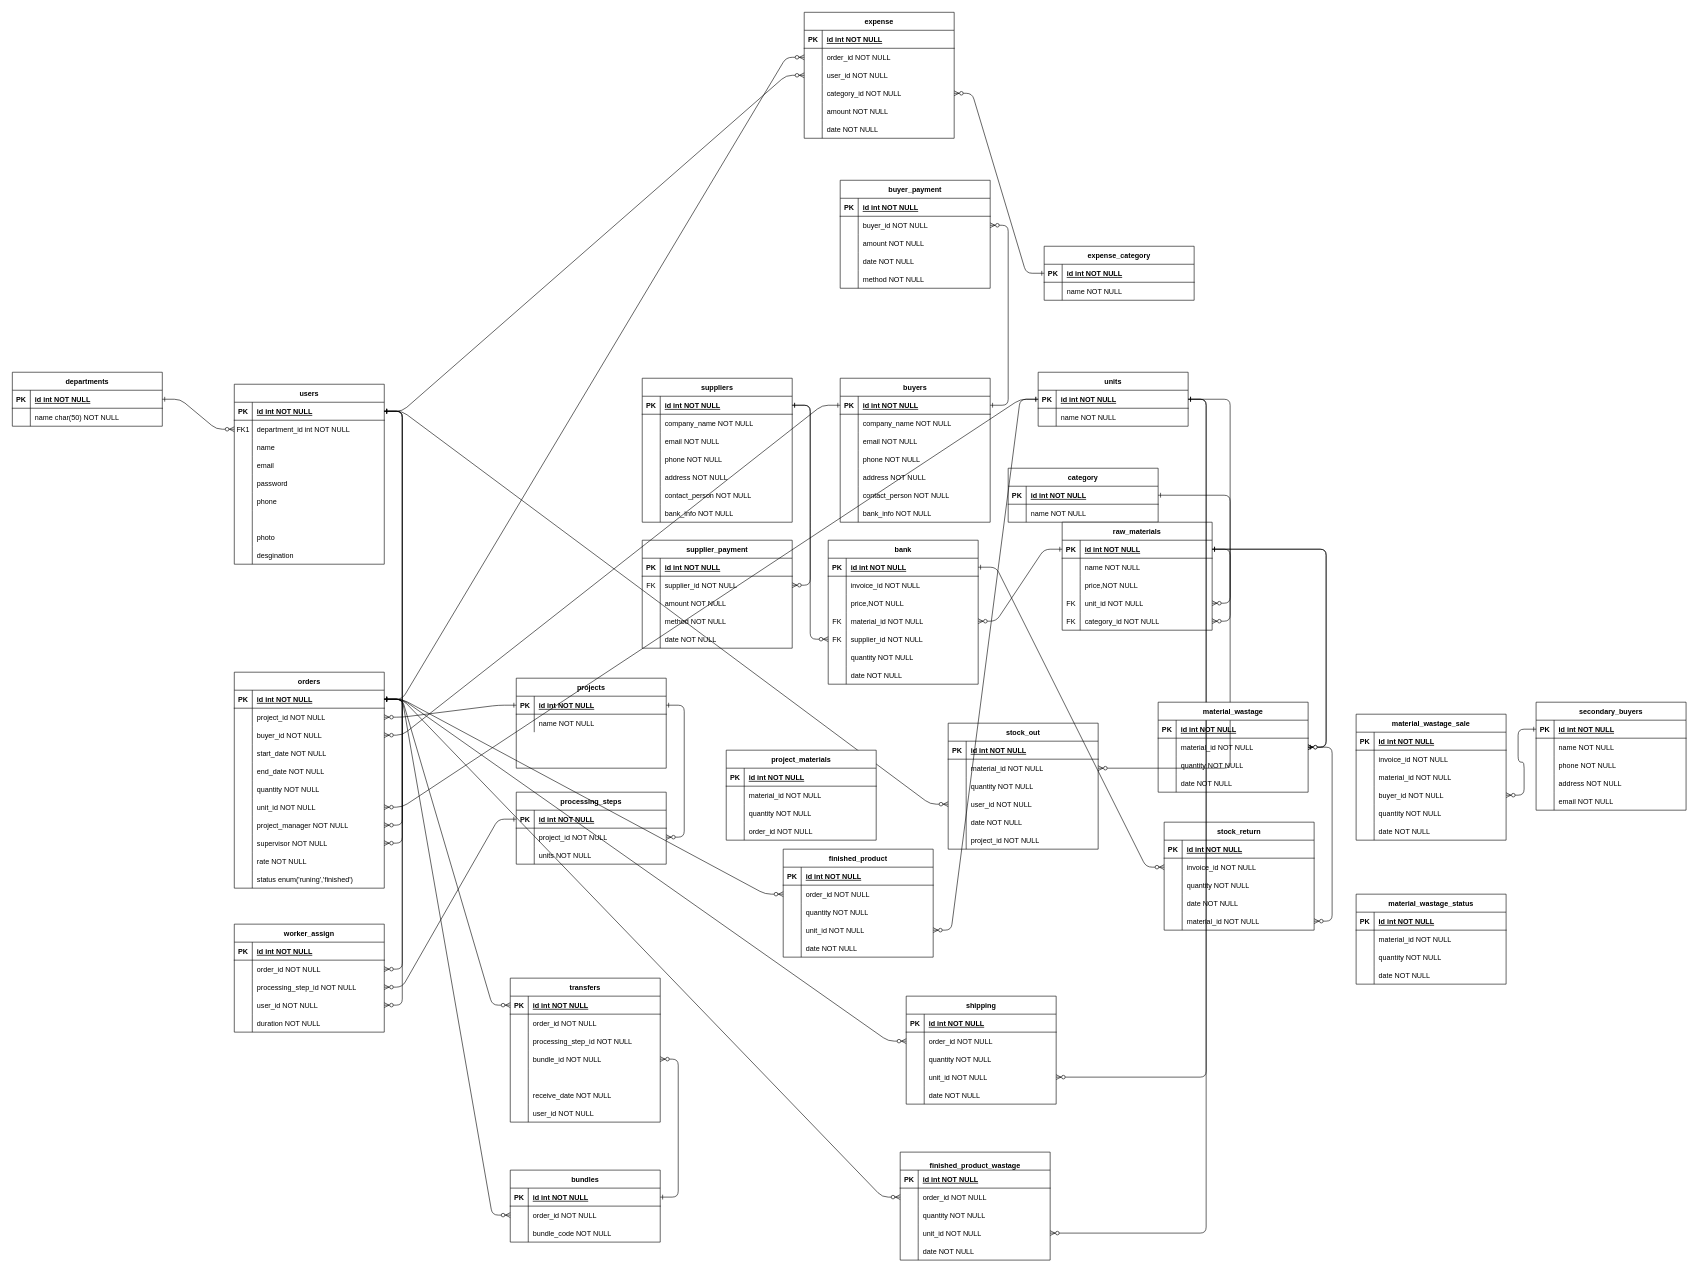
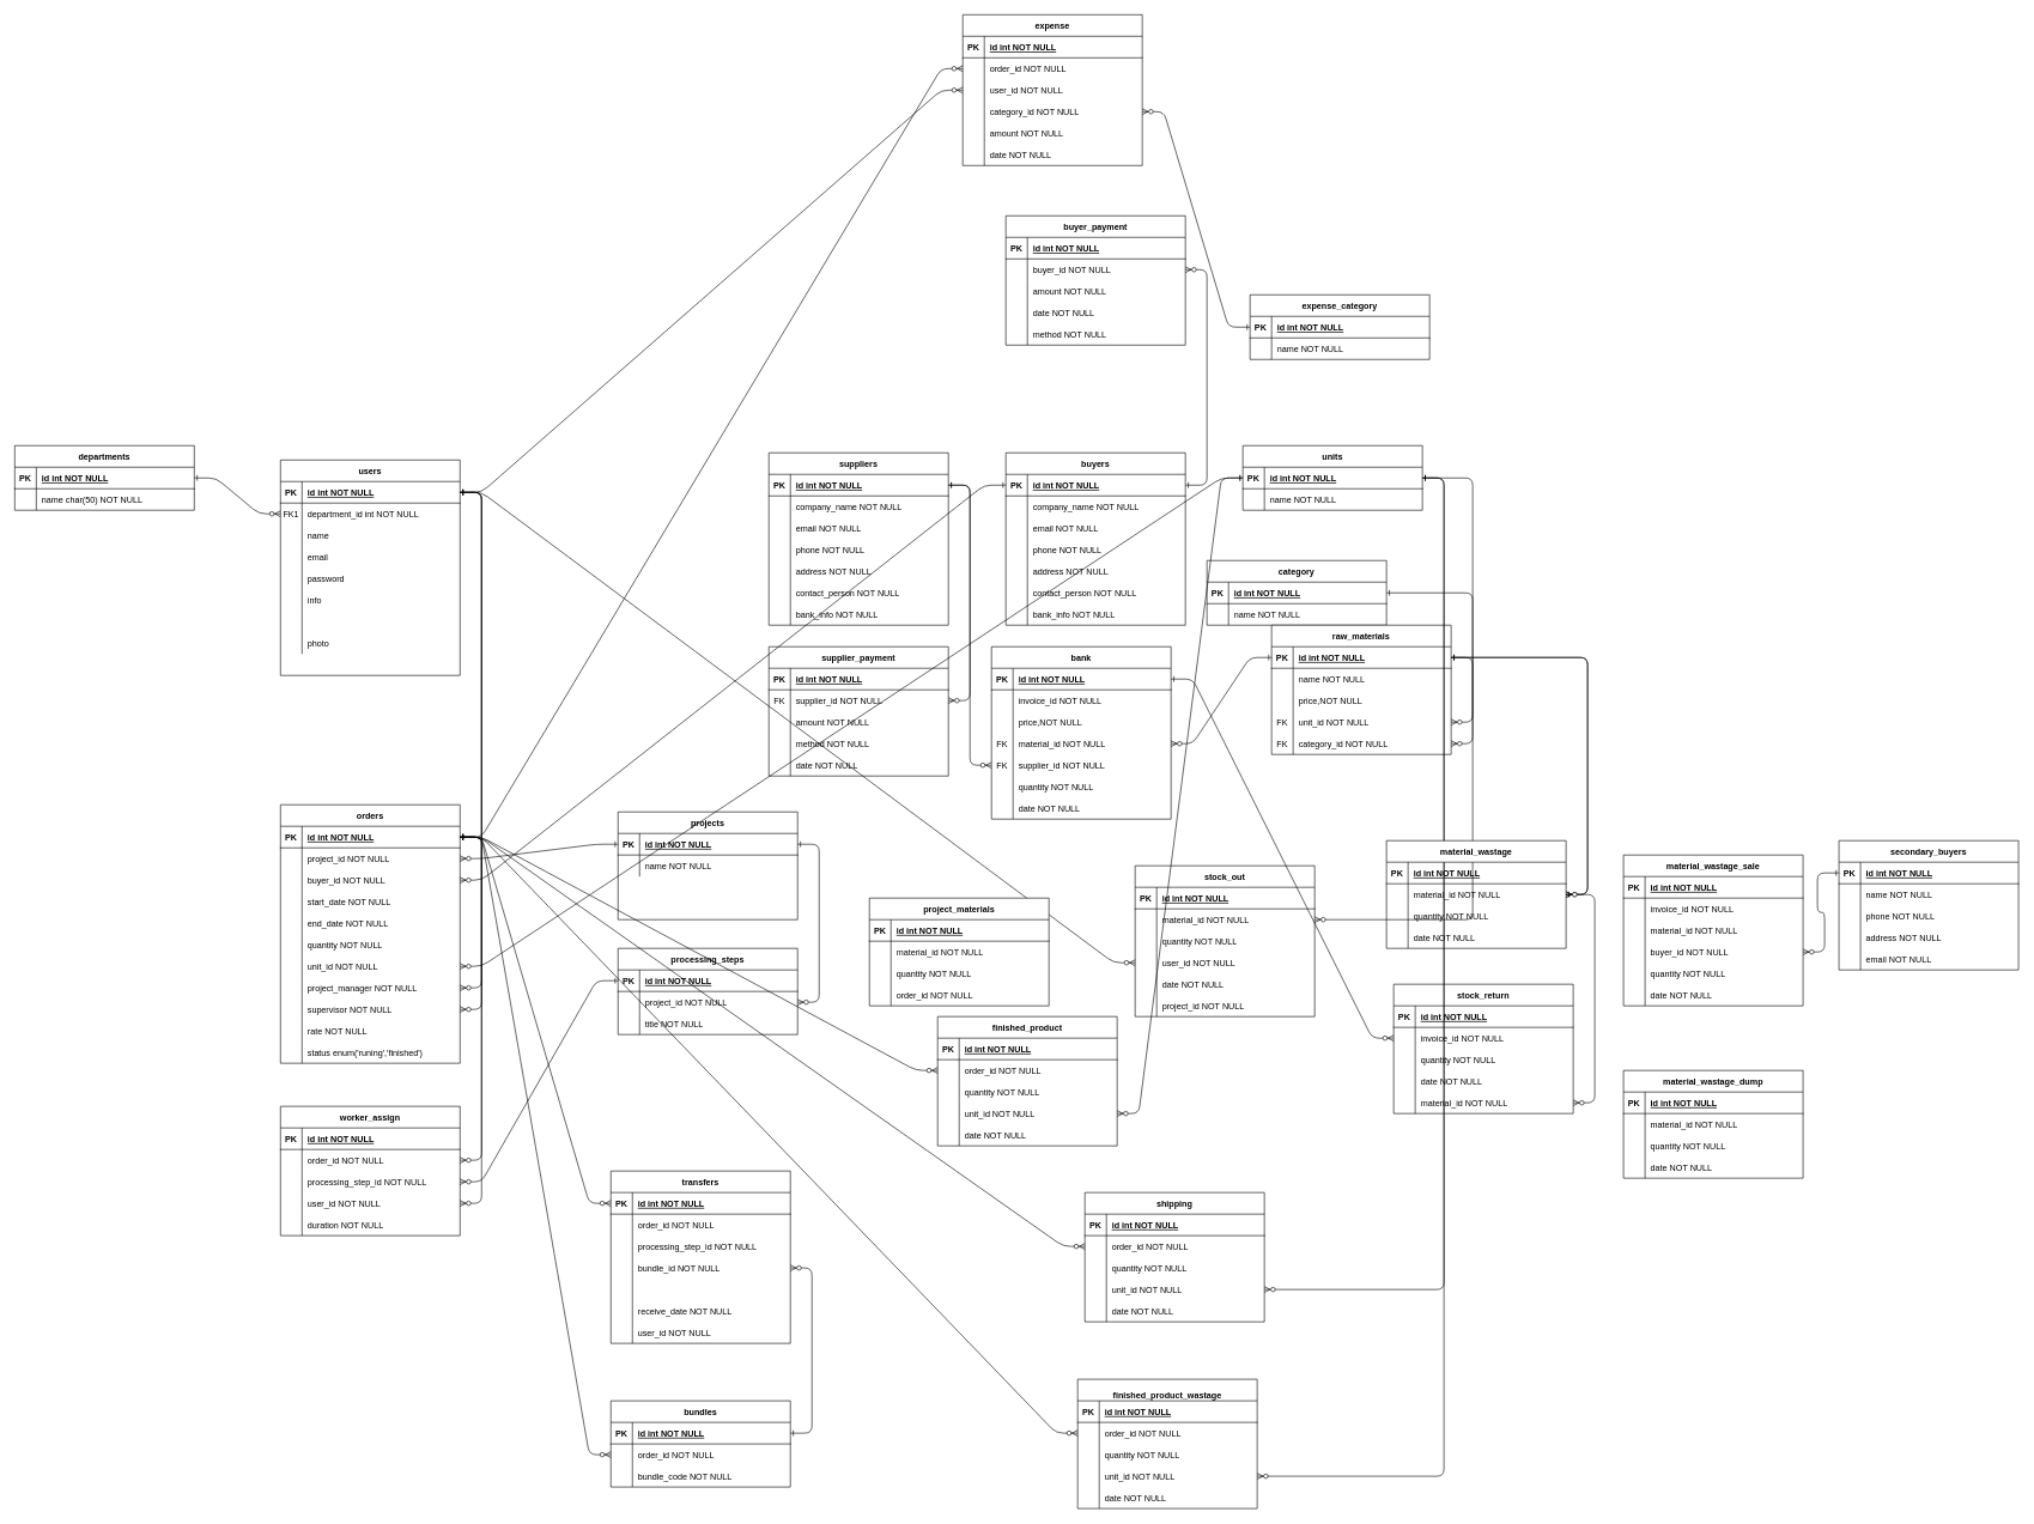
- <mxCell id="21" value="phone" style="shape=partialRectangle;overflow=hidden;connectable=0;fillColor=none;top=0;left=0;bottom=0;right=0;align=left;spacingLeft=6;" vertex="1" parent="19"><mxGeometry x="30" width="220" height="30" as="geometry"><mxRectangle width="220" height="30" as="alternateBounds" /></mxGeometry></mxCell>
+ <mxCell id="21" value="info" style="shape=partialRectangle;overflow=hidden;connectable=0;fillColor=none;top=0;left=0;bottom=0;right=0;align=left;spacingLeft=6;" vertex="1" parent="19"><mxGeometry x="30" width="220" height="30" as="geometry"><mxRectangle width="220" height="30" as="alternateBounds" /></mxGeometry></mxCell>
- <mxCell id="29" value="desgination" style="shape=partialRectangle;overflow=hidden;connectable=0;fillColor=none;top=0;left=0;bottom=0;right=0;align=left;spacingLeft=6;" vertex="1" parent="27"><mxGeometry x="30" width="220" height="30" as="geometry"><mxRectangle width="220" height="30" as="alternateBounds" /></mxGeometry></mxCell>
- <mxCell id="214" value="units NOT NULL" style="shape=partialRectangle;overflow=hidden;connectable=0;fillColor=none;top=0;left=0;bottom=0;right=0;align=left;spacingLeft=6;" vertex="1" parent="212"><mxGeometry x="30" width="220" height="30" as="geometry"><mxRectangle width="220" height="30" as="alternateBounds" /></mxGeometry></mxCell>
+ <mxCell id="214" value="title NOT NULL" style="shape=partialRectangle;overflow=hidden;connectable=0;fillColor=none;top=0;left=0;bottom=0;right=0;align=left;spacingLeft=6;" vertex="1" parent="212"><mxGeometry x="30" width="220" height="30" as="geometry"><mxRectangle width="220" height="30" as="alternateBounds" /></mxGeometry></mxCell>
- <mxCell id="435" value="material_wastage_status" style="shape=table;startSize=30;container=1;collapsible=1;childLayout=tableLayout;fixedRows=1;rowLines=0;fontStyle=1;align=center;resizeLast=1;" vertex="1" parent="1"><mxGeometry x="2260" y="1490" width="250" height="150" as="geometry" /></mxCell>
+ <mxCell id="435" value="material_wastage_dump" style="shape=table;startSize=30;container=1;collapsible=1;childLayout=tableLayout;fixedRows=1;rowLines=0;fontStyle=1;align=center;resizeLast=1;" vertex="1" parent="1"><mxGeometry x="2260" y="1490" width="250" height="150" as="geometry" /></mxCell>
